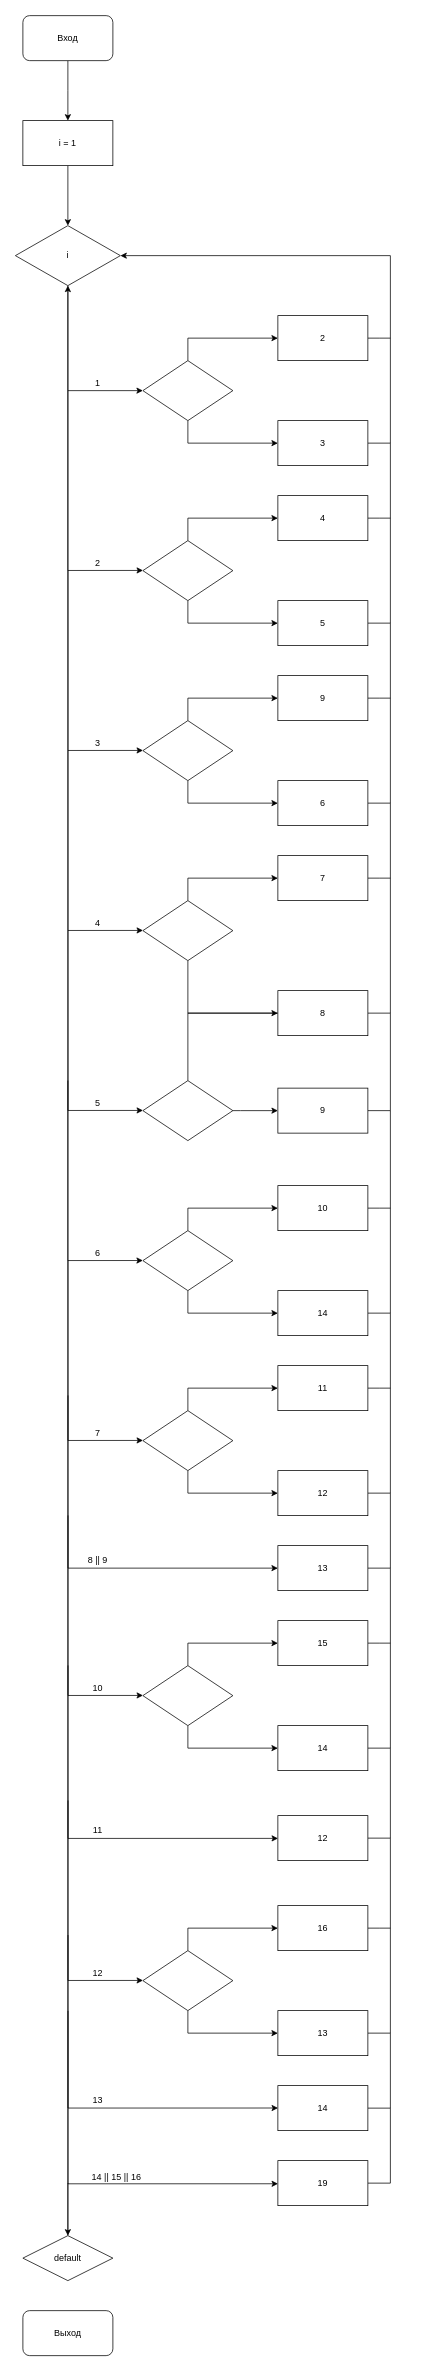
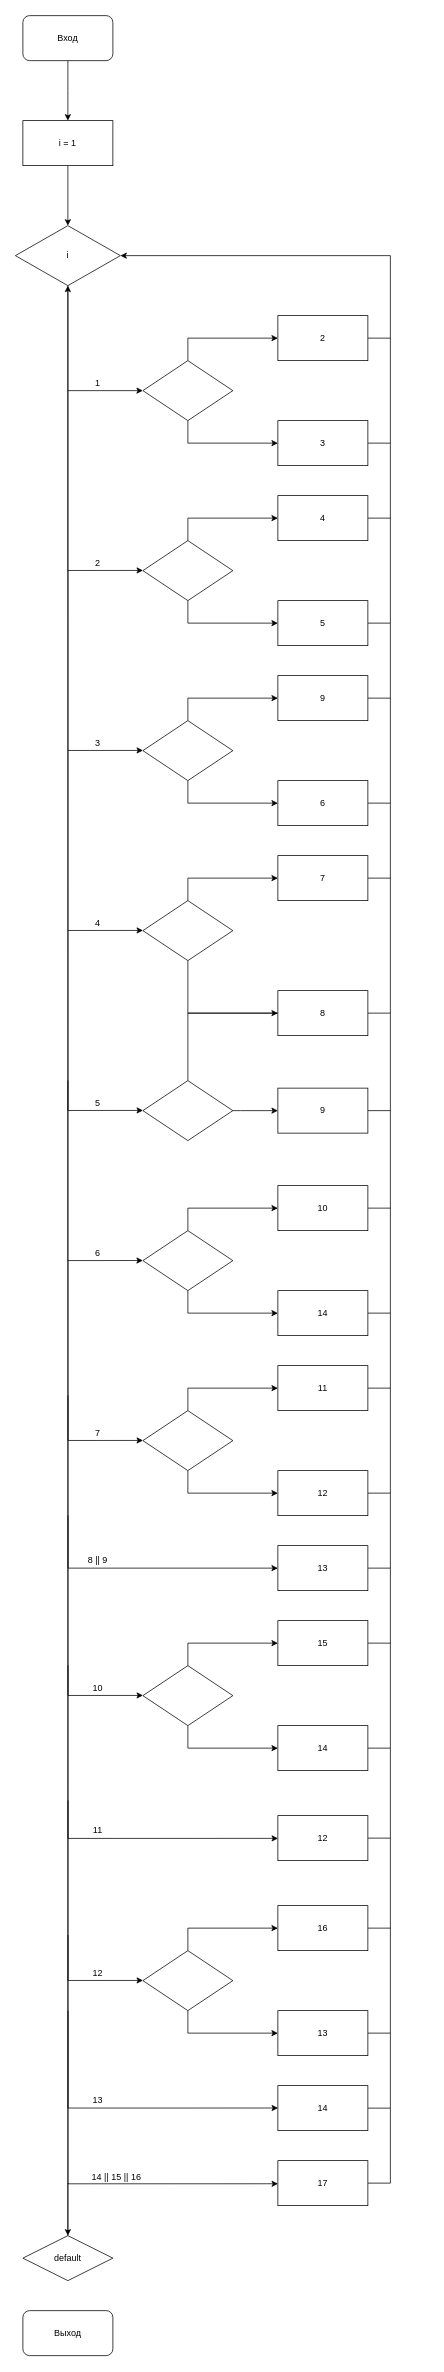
- <mxCell id="101" value="19" style="rounded=0;whiteSpace=wrap;html=1;" parent="1" vertex="1"><mxGeometry x="370" y="2880" width="120" height="60" as="geometry" /></mxCell>
+ <mxCell id="101" value="17" style="rounded=0;whiteSpace=wrap;html=1;" parent="1" vertex="1"><mxGeometry x="370" y="2880" width="120" height="60" as="geometry" /></mxCell>
